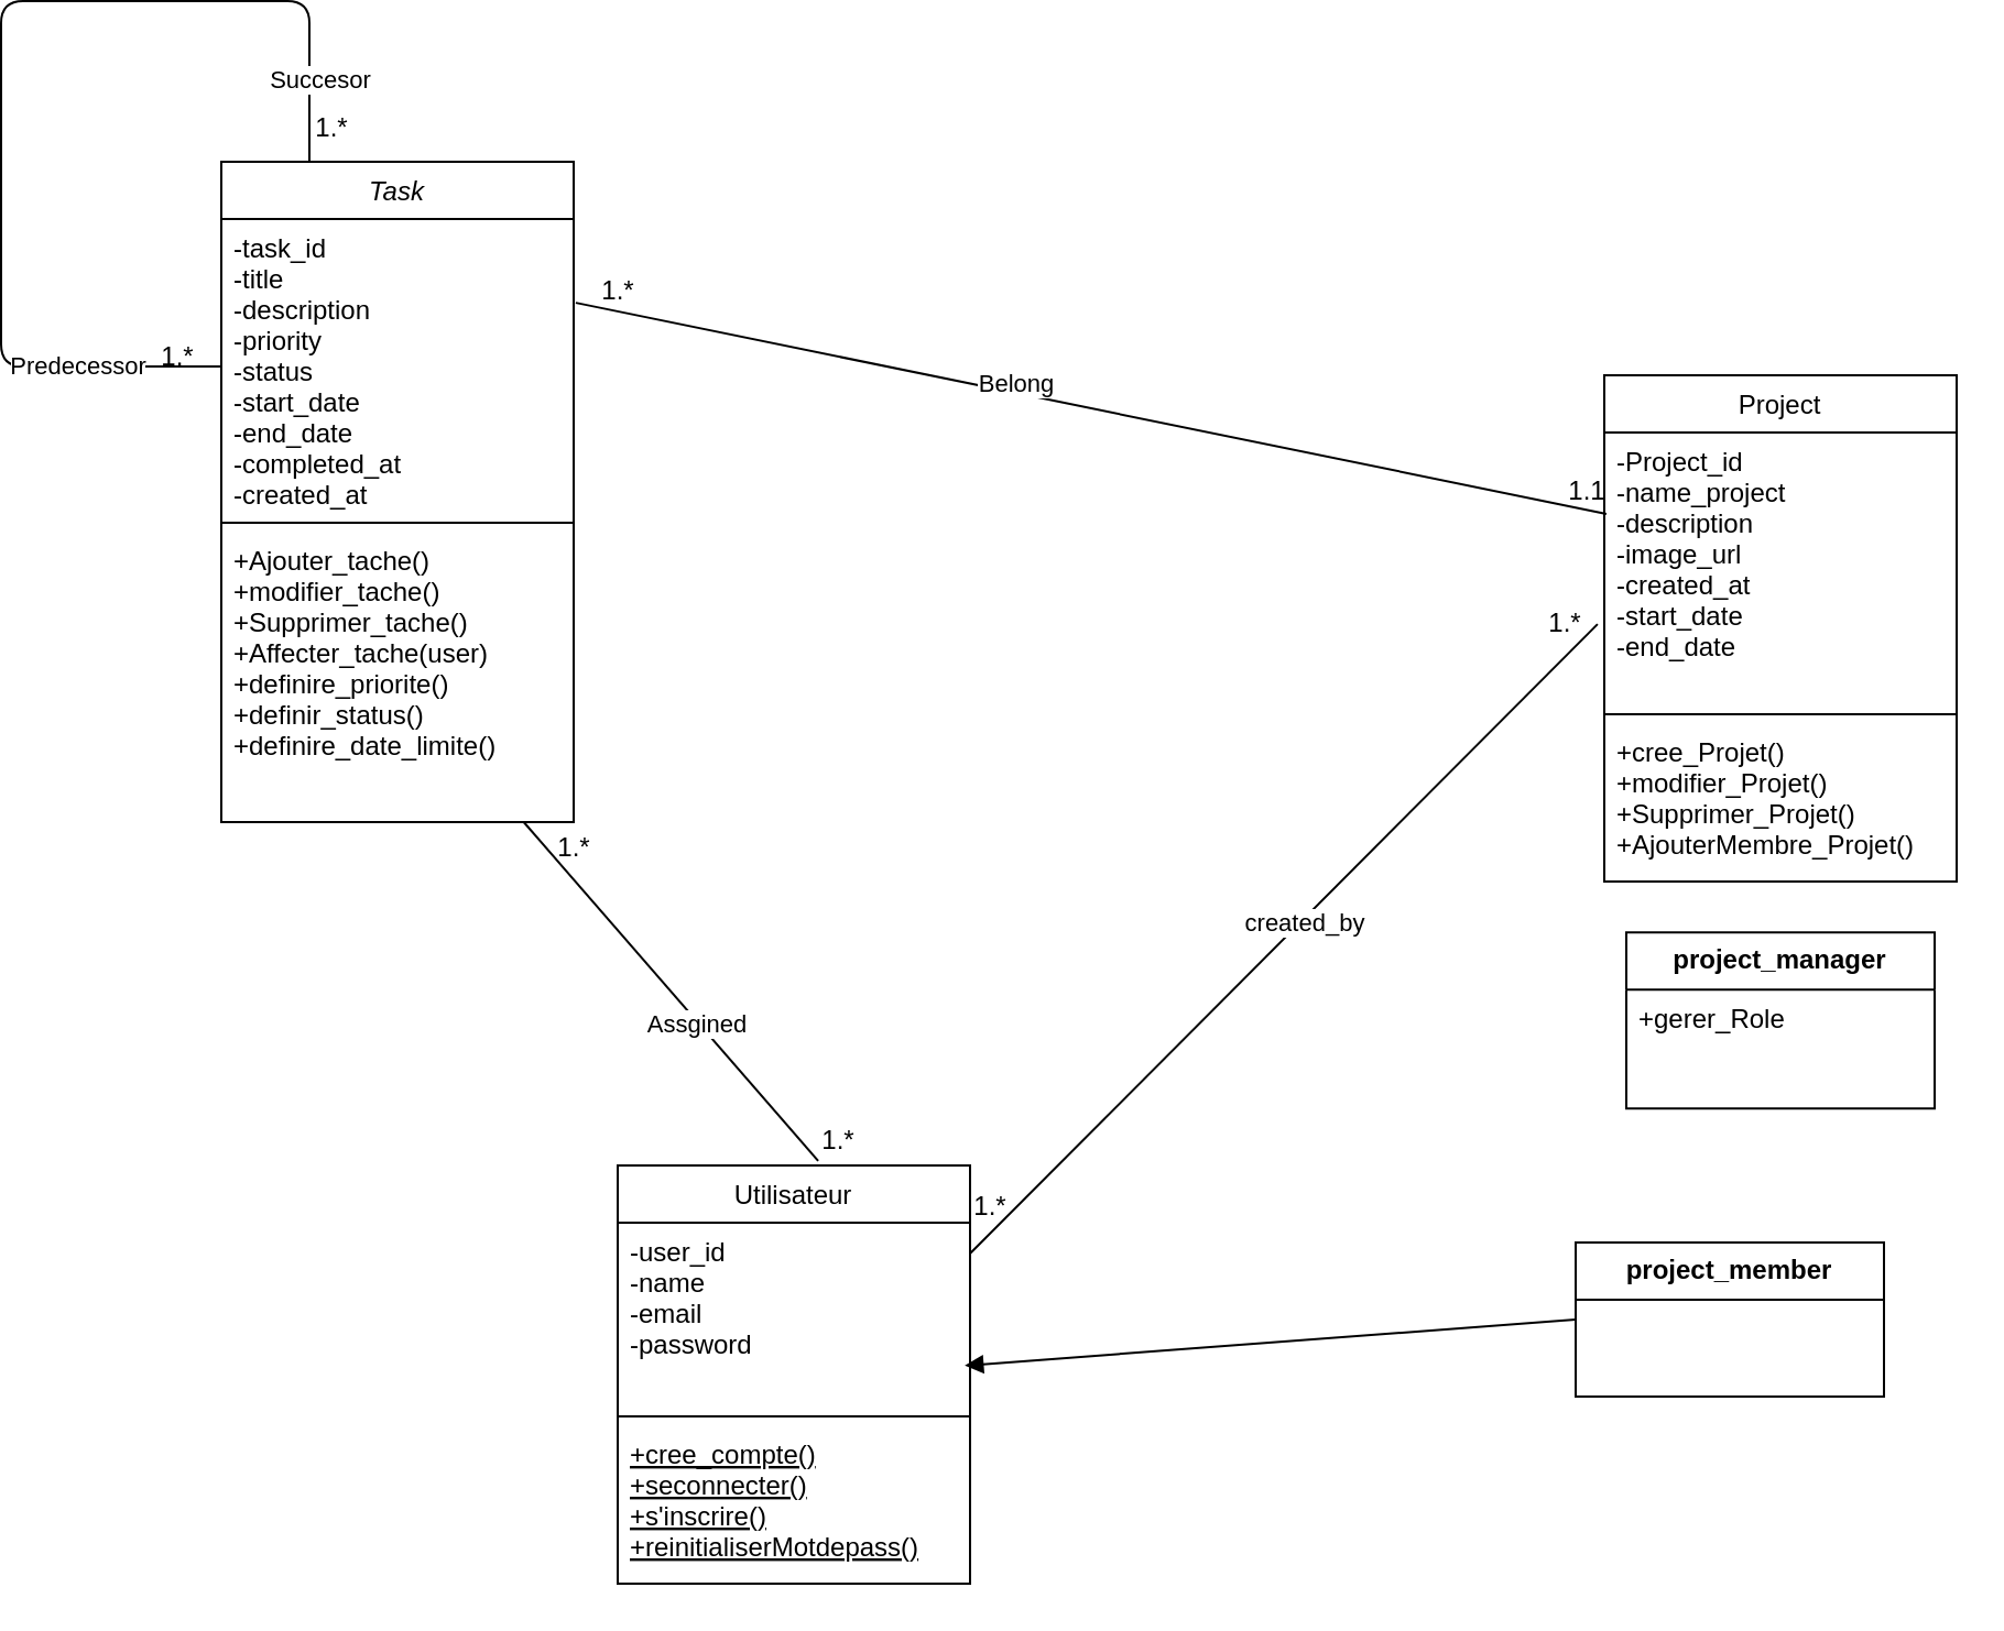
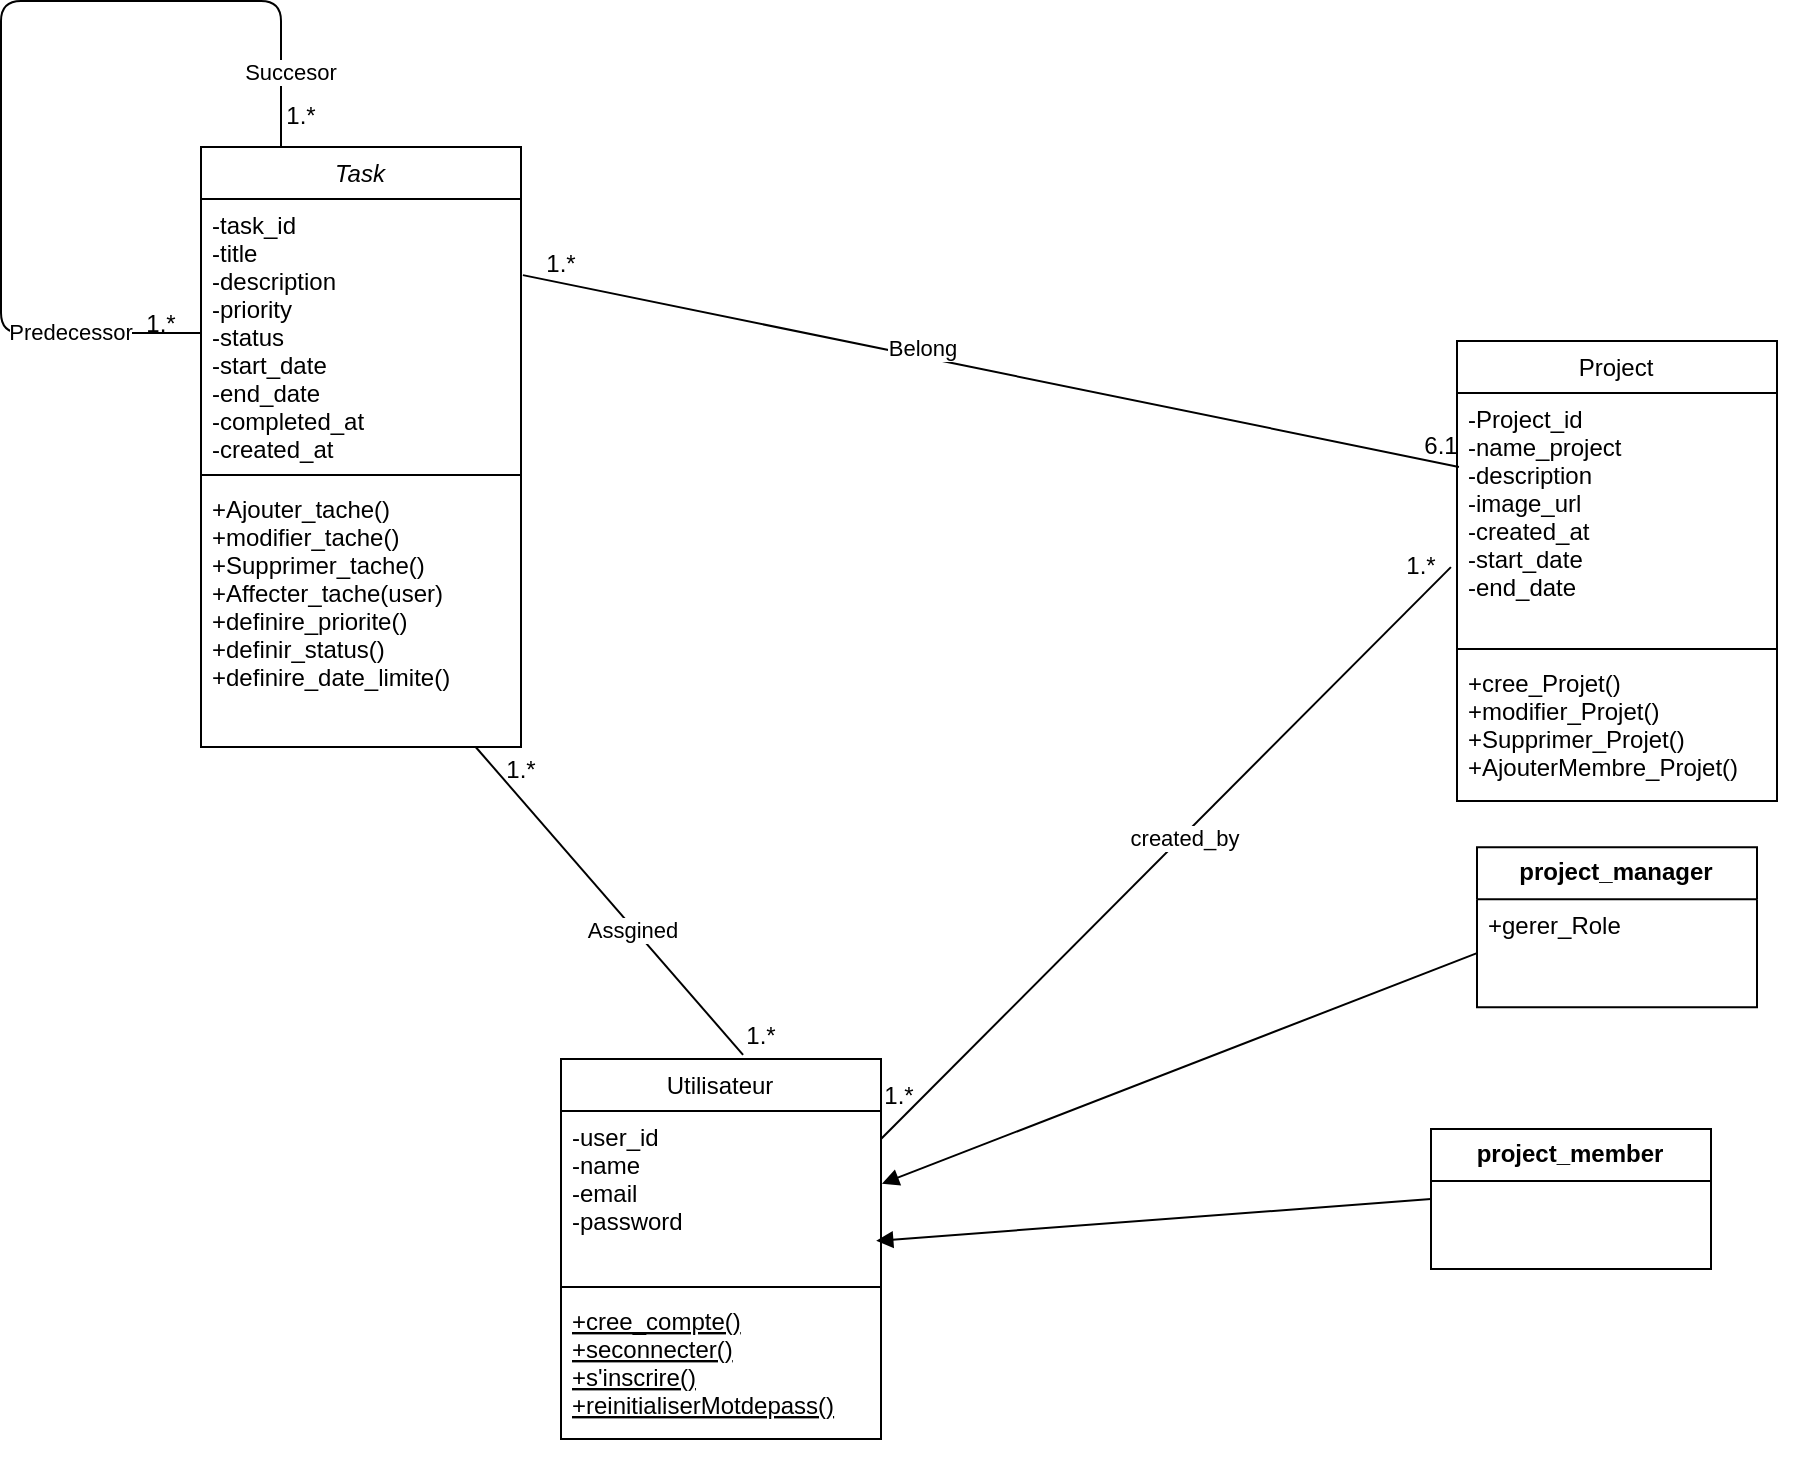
- <mxCell id="26" value="1.1" style="text;html=1;align=center;verticalAlign=middle;resizable=0;points=[];autosize=1;strokeColor=none;fillColor=none;" parent="1" vertex="1"><mxGeometry x="670" y="189" width="40" height="30" as="geometry" /></mxCell>
+ <mxCell id="26" value="6.1" style="text;html=1;align=center;verticalAlign=middle;resizable=0;points=[];autosize=1;strokeColor=none;fillColor=none;" parent="1" vertex="1"><mxGeometry x="670" y="189" width="40" height="30" as="geometry" /></mxCell>
+ <mxCell id="18" value="" style="html=1;verticalAlign=bottom;endArrow=block;curved=0;rounded=0;exitX=0;exitY=0.5;exitDx=0;exitDy=0;entryX=1.003;entryY=0.433;entryDx=0;entryDy=0;entryPerimeter=0;" parent="1" source="16" target="8" edge="1"><mxGeometry width="80" relative="1" as="geometry"><mxPoint x="570" y="411" as="sourcePoint" /><mxPoint x="490" y="521" as="targetPoint" /></mxGeometry></mxCell>
